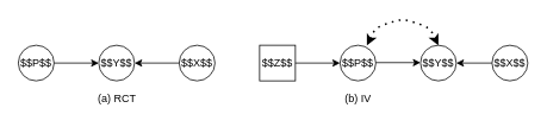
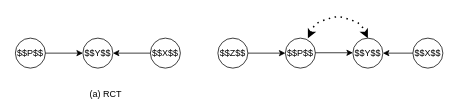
- <mxCell id="8" value="$$Z$$" style="whiteSpace=wrap;html=1;aspect=fixed;rounded=0;" vertex="1" parent="1"><mxGeometry x="290" y="50" width="40" height="40" as="geometry" /></mxCell>
+ <mxCell id="8" value="$$Z$$" style="ellipse;whiteSpace=wrap;html=1;aspect=fixed;" vertex="1" parent="1"><mxGeometry x="290" y="50" width="40" height="40" as="geometry" /></mxCell>
- <mxCell id="7" value="(a) RCT" style="text;html=1;align=center;verticalAlign=middle;resizable=0;points=[];autosize=1;" parent="1" vertex="1"><mxGeometry x="100" y="100" width="60" height="20" as="geometry" /></mxCell>
+ <mxCell id="7" value="(a) RCT" style="text;html=1;align=center;verticalAlign=middle;resizable=0;points=[];autosize=1;" parent="1" vertex="1"><mxGeometry x="110" y="115" width="60" height="20" as="geometry" /></mxCell>
- <mxCell id="16" value="(b) IV" style="text;html=1;align=center;verticalAlign=middle;resizable=0;points=[];autosize=1;" vertex="1" parent="1"><mxGeometry x="380" y="100" width="40" height="20" as="geometry" /></mxCell>
